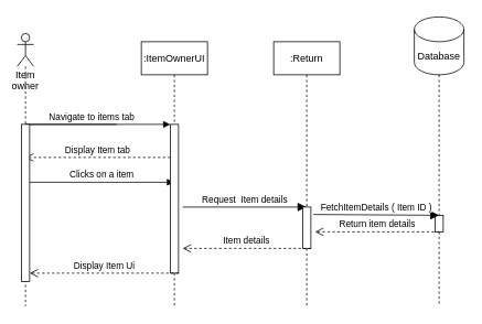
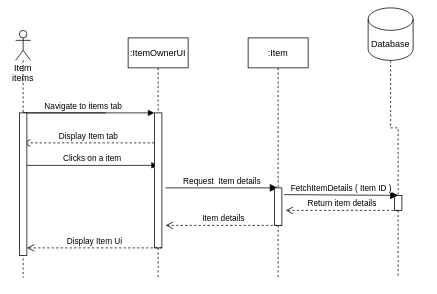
- <mxCell id="6" value="Database" style="shape=cylinder3;whiteSpace=wrap;html=1;boundedLbl=1;backgroundOutline=1;size=15;" vertex="1" parent="1"><mxGeometry x="500" y="20" width="60" height="70" as="geometry" /></mxCell>
+ <mxCell id="6" value="Database" style="shape=cylinder3;whiteSpace=wrap;html=1;boundedLbl=1;backgroundOutline=1;size=15;" vertex="1" parent="1"><mxGeometry x="490" y="10" width="60" height="70" as="geometry" /></mxCell>
- <mxCell id="12" value=":Return" style="shape=umlLifeline;perimeter=lifelinePerimeter;whiteSpace=wrap;html=1;container=1;collapsible=0;recursiveResize=0;outlineConnect=0;" vertex="1" parent="1"><mxGeometry x="330" y="50" width="80" height="320" as="geometry" /></mxCell>
+ <mxCell id="12" value=":Item" style="shape=umlLifeline;perimeter=lifelinePerimeter;whiteSpace=wrap;html=1;container=1;collapsible=0;recursiveResize=0;outlineConnect=0;" vertex="1" parent="1"><mxGeometry x="330" y="50" width="80" height="320" as="geometry" /></mxCell>
- <mxCell id="2" value="Item owner" style="shape=umlLifeline;participant=umlActor;perimeter=lifelinePerimeter;whiteSpace=wrap;html=1;container=1;collapsible=0;recursiveResize=0;verticalAlign=top;spacingTop=36;outlineConnect=0;align=center;" vertex="1" parent="1"><mxGeometry x="20" y="40" width="20" height="330" as="geometry" /></mxCell>
+ <mxCell id="2" value="Item items" style="shape=umlLifeline;participant=umlActor;perimeter=lifelinePerimeter;whiteSpace=wrap;html=1;container=1;collapsible=0;recursiveResize=0;verticalAlign=top;spacingTop=36;outlineConnect=0;align=center;" vertex="1" parent="1"><mxGeometry x="20" y="40" width="20" height="330" as="geometry" /></mxCell>
